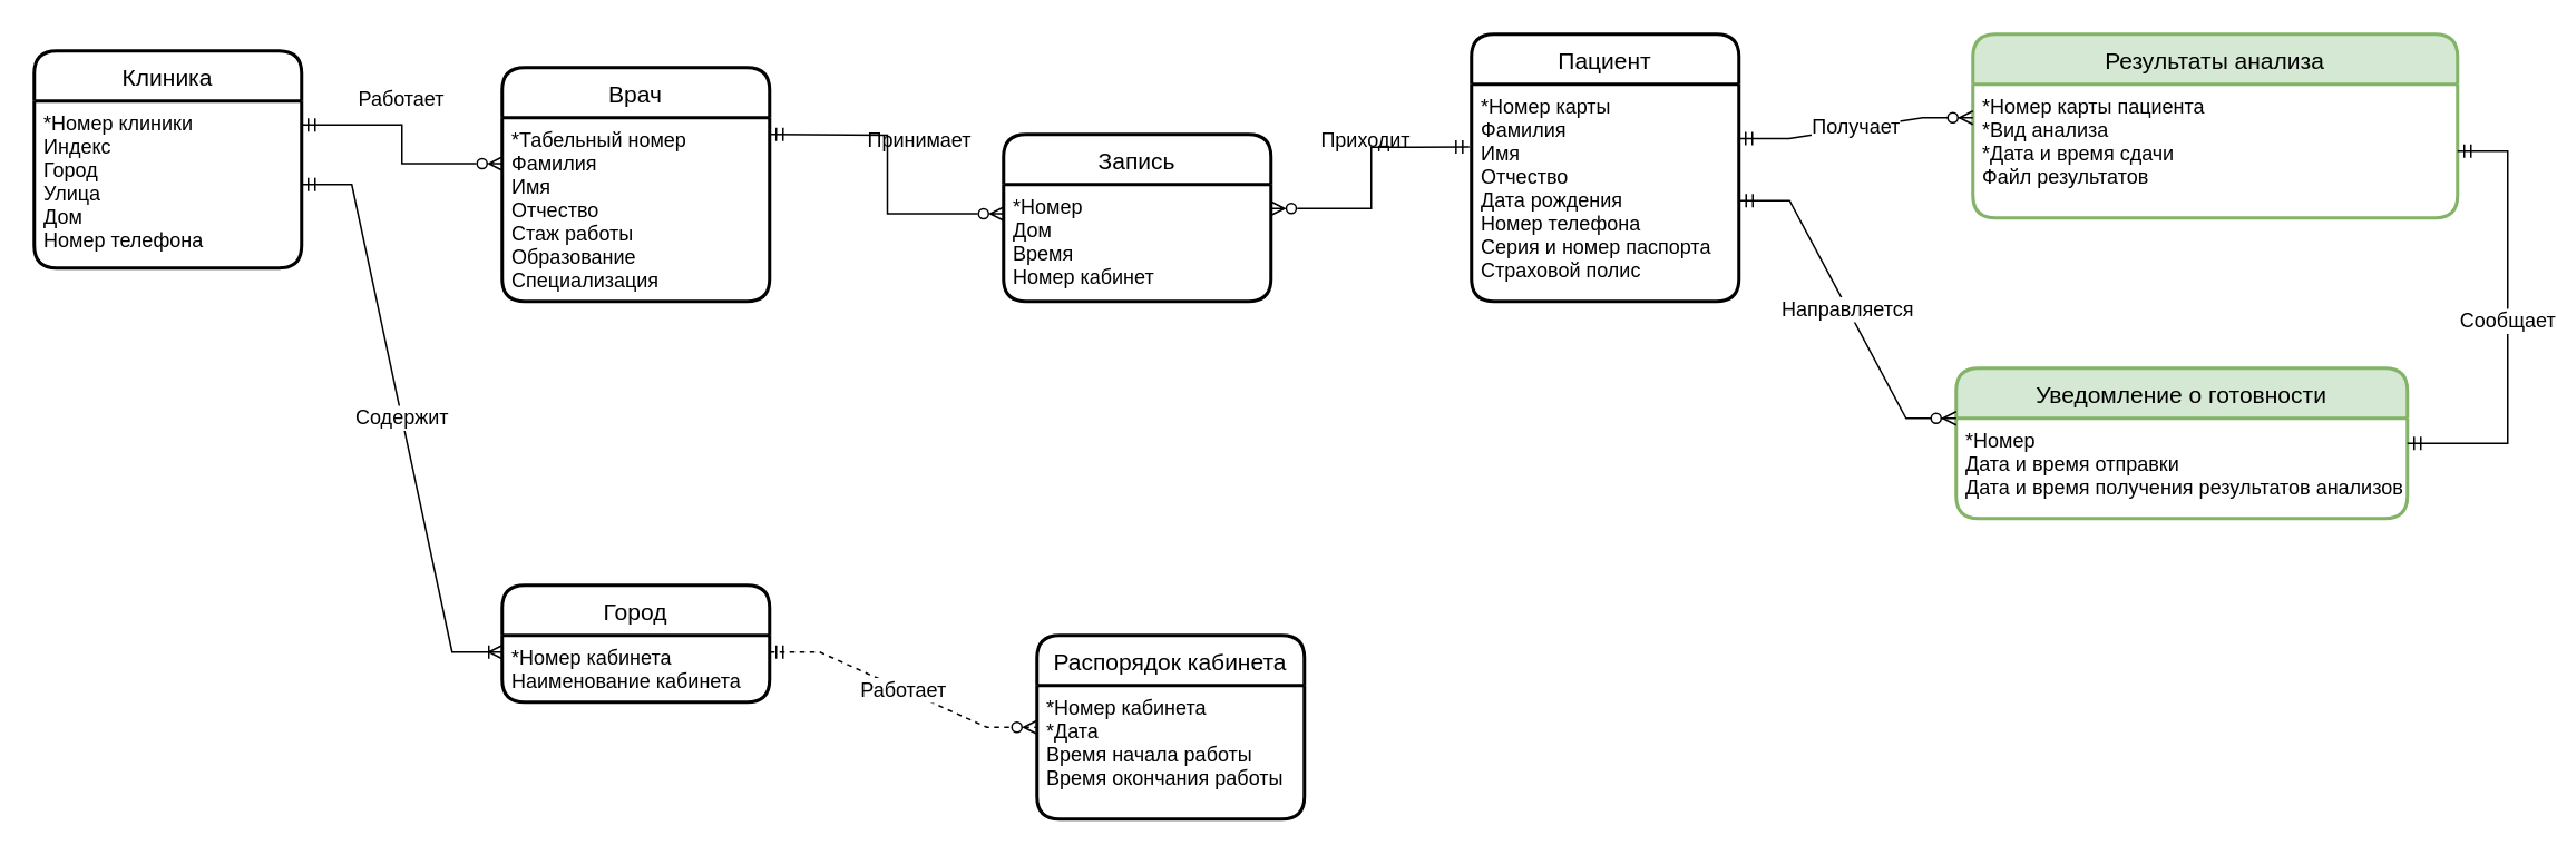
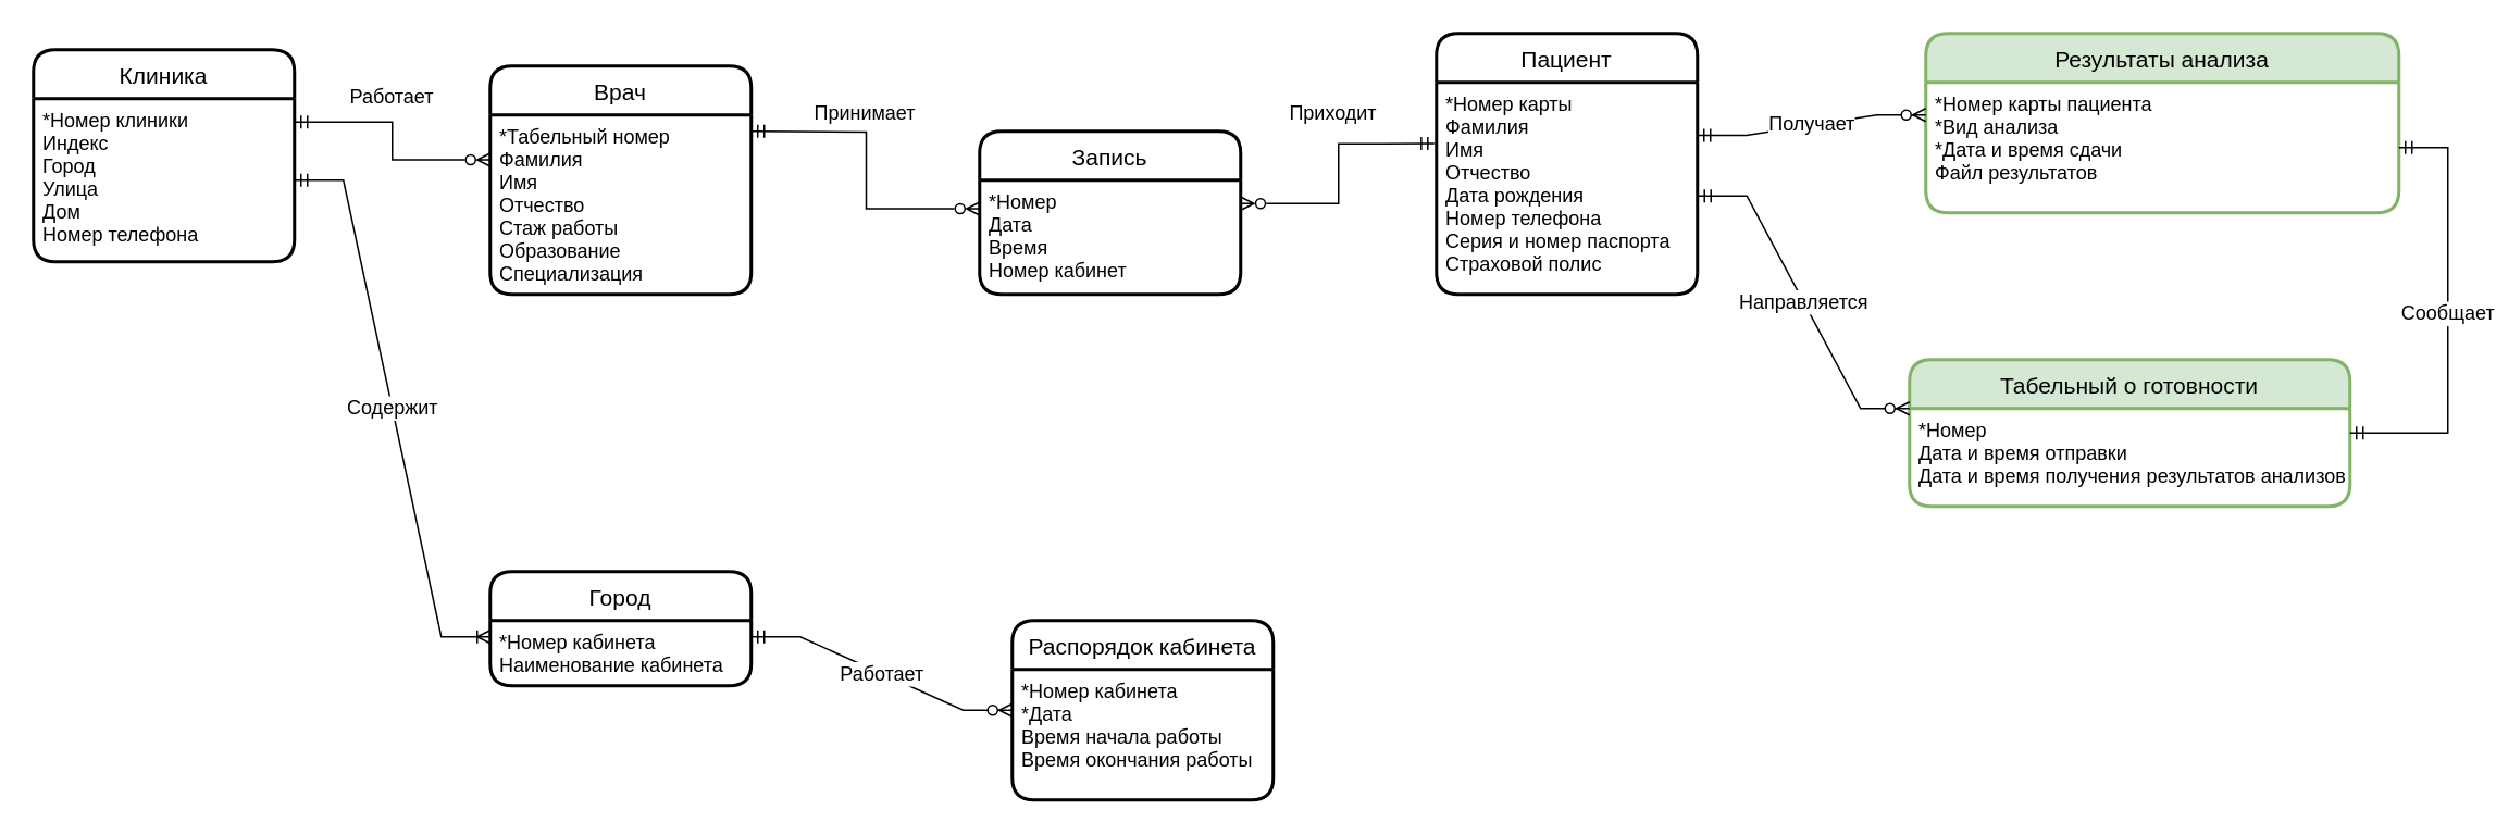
- <mxCell id="14" value="&lt;font style=&quot;font-size: 12px;&quot;&gt;Принимает&lt;/font&gt;" style="text;html=1;strokeColor=none;fillColor=none;align=center;verticalAlign=middle;whiteSpace=wrap;rounded=0;fontSize=20;" parent="1" vertex="1"><mxGeometry x="520" y="65" width="60" height="30" as="geometry" /></mxCell>
+ <mxCell id="14" value="&lt;font style=&quot;font-size: 12px;&quot;&gt;Принимает&lt;/font&gt;" style="text;html=1;strokeColor=none;fillColor=none;align=center;verticalAlign=middle;whiteSpace=wrap;rounded=0;fontSize=20;" parent="1" vertex="1"><mxGeometry x="500" y="50" width="60" height="30" as="geometry" /></mxCell>
- <mxCell id="15" value="&lt;font style=&quot;font-size: 12px;&quot;&gt;Приходит&lt;/font&gt;" style="text;html=1;strokeColor=none;fillColor=none;align=center;verticalAlign=middle;whiteSpace=wrap;rounded=0;fontSize=20;" parent="1" vertex="1"><mxGeometry x="787" y="65" width="60" height="30" as="geometry" /></mxCell>
+ <mxCell id="15" value="&lt;font style=&quot;font-size: 12px;&quot;&gt;Приходит&lt;/font&gt;" style="text;html=1;strokeColor=none;fillColor=none;align=center;verticalAlign=middle;whiteSpace=wrap;rounded=0;fontSize=20;" parent="1" vertex="1"><mxGeometry x="787" y="50" width="60" height="30" as="geometry" /></mxCell>
- <mxCell id="10" value="*Номер&#10;Дом&#10;Время&#10;Номер кабинет" style="align=left;strokeColor=none;fillColor=none;spacingLeft=4;fontSize=12;verticalAlign=top;resizable=0;rotatable=0;part=1;" parent="9" vertex="1"><mxGeometry y="30" width="160" height="70" as="geometry" /></mxCell>
+ <mxCell id="10" value="*Номер&#10;Дата&#10;Время&#10;Номер кабинет" style="align=left;strokeColor=none;fillColor=none;spacingLeft=4;fontSize=12;verticalAlign=top;resizable=0;rotatable=0;part=1;" parent="9" vertex="1"><mxGeometry y="30" width="160" height="70" as="geometry" /></mxCell>
- <mxCell id="25" value="Уведомление о готовности" style="swimlane;childLayout=stackLayout;horizontal=1;startSize=30;horizontalStack=0;rounded=1;fontSize=14;fontStyle=0;strokeWidth=2;resizeParent=0;resizeLast=1;shadow=0;dashed=0;align=center;fillColor=#d5e8d4;strokeColor=#82b366;" vertex="1" parent="1"><mxGeometry x="1170" y="220" width="270" height="90" as="geometry" /></mxCell>
+ <mxCell id="25" value="Табельный о готовности" style="swimlane;childLayout=stackLayout;horizontal=1;startSize=30;horizontalStack=0;rounded=1;fontSize=14;fontStyle=0;strokeWidth=2;resizeParent=0;resizeLast=1;shadow=0;dashed=0;align=center;fillColor=#d5e8d4;strokeColor=#82b366;" vertex="1" parent="1"><mxGeometry x="1170" y="220" width="270" height="90" as="geometry" /></mxCell>
- <mxCell id="21" value="Работает" style="edgeStyle=entityRelationEdgeStyle;fontSize=12;html=1;endArrow=ERzeroToMany;startArrow=ERmandOne;rounded=0;exitX=1;exitY=0.25;exitDx=0;exitDy=0;entryX=0;entryY=0.5;entryDx=0;entryDy=0;dashed=1;" edge="1" parent="1" source="17" target="19"><mxGeometry width="100" height="100" relative="1" as="geometry"><mxPoint x="480" y="350" as="sourcePoint" /><mxPoint x="580" y="250" as="targetPoint" /></mxGeometry></mxCell>
+ <mxCell id="21" value="Работает" style="edgeStyle=entityRelationEdgeStyle;fontSize=12;html=1;endArrow=ERzeroToMany;startArrow=ERmandOne;rounded=0;exitX=1;exitY=0.25;exitDx=0;exitDy=0;entryX=0;entryY=0.5;entryDx=0;entryDy=0;" edge="1" parent="1" source="17" target="19"><mxGeometry width="100" height="100" relative="1" as="geometry"><mxPoint x="480" y="350" as="sourcePoint" /><mxPoint x="580" y="250" as="targetPoint" /></mxGeometry></mxCell>
